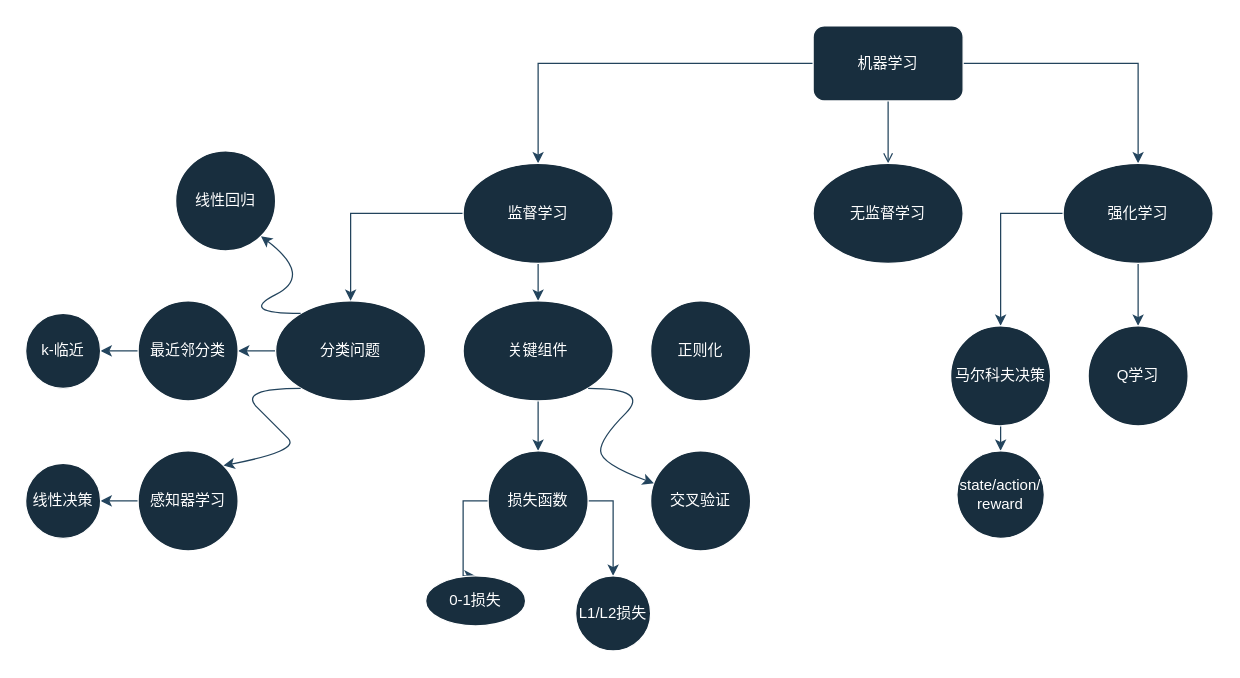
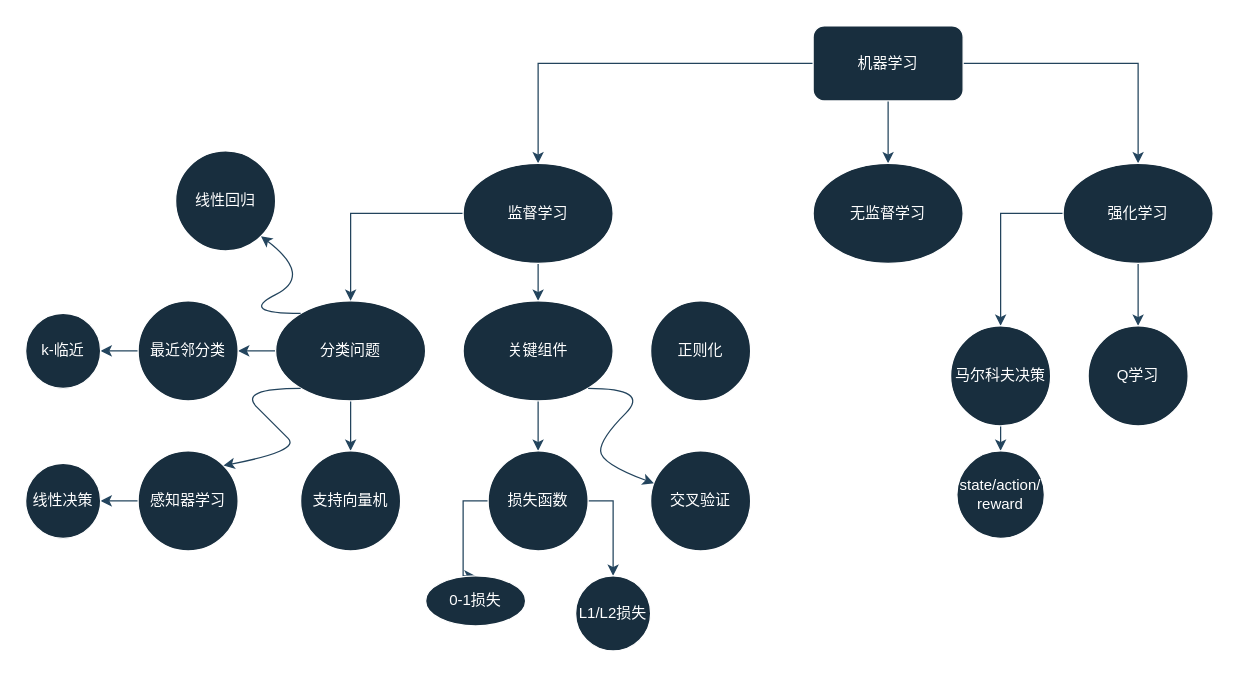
- <mxCell id="3" style="edgeStyle=orthogonalEdgeStyle;rounded=0;orthogonalLoop=1;jettySize=auto;html=1;exitX=0.5;exitY=1;exitDx=0;exitDy=0;entryX=0.5;entryY=0;entryDx=0;entryDy=0;labelBackgroundColor=none;strokeColor=#23445D;fontColor=default;endArrow=open;" edge="1" parent="1" source="5" target="9"><mxGeometry relative="1" as="geometry" /></mxCell>
+ <mxCell id="3" style="edgeStyle=orthogonalEdgeStyle;rounded=0;orthogonalLoop=1;jettySize=auto;html=1;exitX=0.5;exitY=1;exitDx=0;exitDy=0;entryX=0.5;entryY=0;entryDx=0;entryDy=0;labelBackgroundColor=none;strokeColor=#23445D;fontColor=default;" edge="1" parent="1" source="5" target="9"><mxGeometry relative="1" as="geometry" /></mxCell>
+ <mxCell id="11" style="edgeStyle=orthogonalEdgeStyle;rounded=0;orthogonalLoop=1;jettySize=auto;html=1;exitX=0.5;exitY=1;exitDx=0;exitDy=0;entryX=0.5;entryY=0;entryDx=0;entryDy=0;labelBackgroundColor=none;strokeColor=#23445D;fontColor=default;" edge="1" parent="1" source="12" target="15"><mxGeometry relative="1" as="geometry" /></mxCell>
+ <mxCell id="15" value="支持向量机" style="ellipse;whiteSpace=wrap;html=1;aspect=fixed;labelBackgroundColor=none;fillColor=#182E3E;strokeColor=#FFFFFF;fontColor=#FFFFFF;" vertex="1" parent="1"><mxGeometry x="240" y="360" width="80" height="80" as="geometry" /></mxCell>
